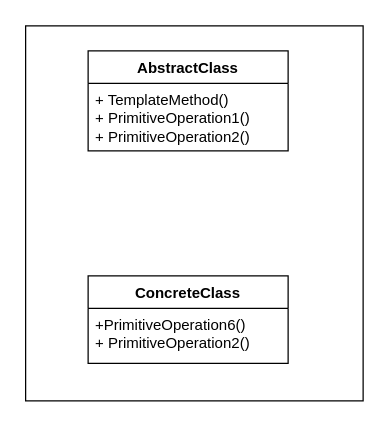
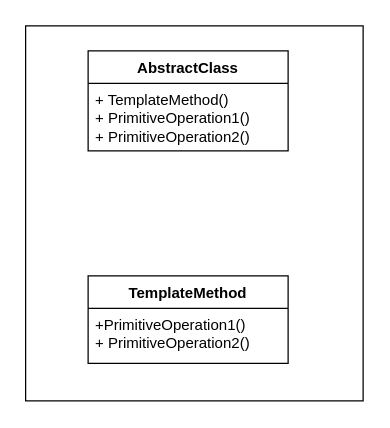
- <mxCell id="5" value="ConcreteClass" style="swimlane;fontStyle=1;align=center;verticalAlign=top;childLayout=stackLayout;horizontal=1;startSize=26;horizontalStack=0;resizeParent=1;resizeParentMax=0;resizeLast=0;collapsible=1;marginBottom=0;whiteSpace=wrap;html=1;" vertex="1" parent="1"><mxGeometry x="70" y="220" width="160" height="70" as="geometry" /></mxCell>
+ <mxCell id="5" value="TemplateMethod" style="swimlane;fontStyle=1;align=center;verticalAlign=top;childLayout=stackLayout;horizontal=1;startSize=26;horizontalStack=0;resizeParent=1;resizeParentMax=0;resizeLast=0;collapsible=1;marginBottom=0;whiteSpace=wrap;html=1;" vertex="1" parent="1"><mxGeometry x="70" y="220" width="160" height="70" as="geometry" /></mxCell>
- <mxCell id="6" value="+PrimitiveOperation6()&lt;br style=&quot;border-color: var(--border-color);&quot;&gt;+ PrimitiveOperation2()" style="text;strokeColor=none;fillColor=none;align=left;verticalAlign=top;spacingLeft=4;spacingRight=4;overflow=hidden;rotatable=0;points=[[0,0.5],[1,0.5]];portConstraint=eastwest;whiteSpace=wrap;html=1;" vertex="1" parent="5"><mxGeometry y="26" width="160" height="44" as="geometry" /></mxCell>
+ <mxCell id="6" value="+PrimitiveOperation1()&lt;br style=&quot;border-color: var(--border-color);&quot;&gt;+ PrimitiveOperation2()" style="text;strokeColor=none;fillColor=none;align=left;verticalAlign=top;spacingLeft=4;spacingRight=4;overflow=hidden;rotatable=0;points=[[0,0.5],[1,0.5]];portConstraint=eastwest;whiteSpace=wrap;html=1;" vertex="1" parent="5"><mxGeometry y="26" width="160" height="44" as="geometry" /></mxCell>
